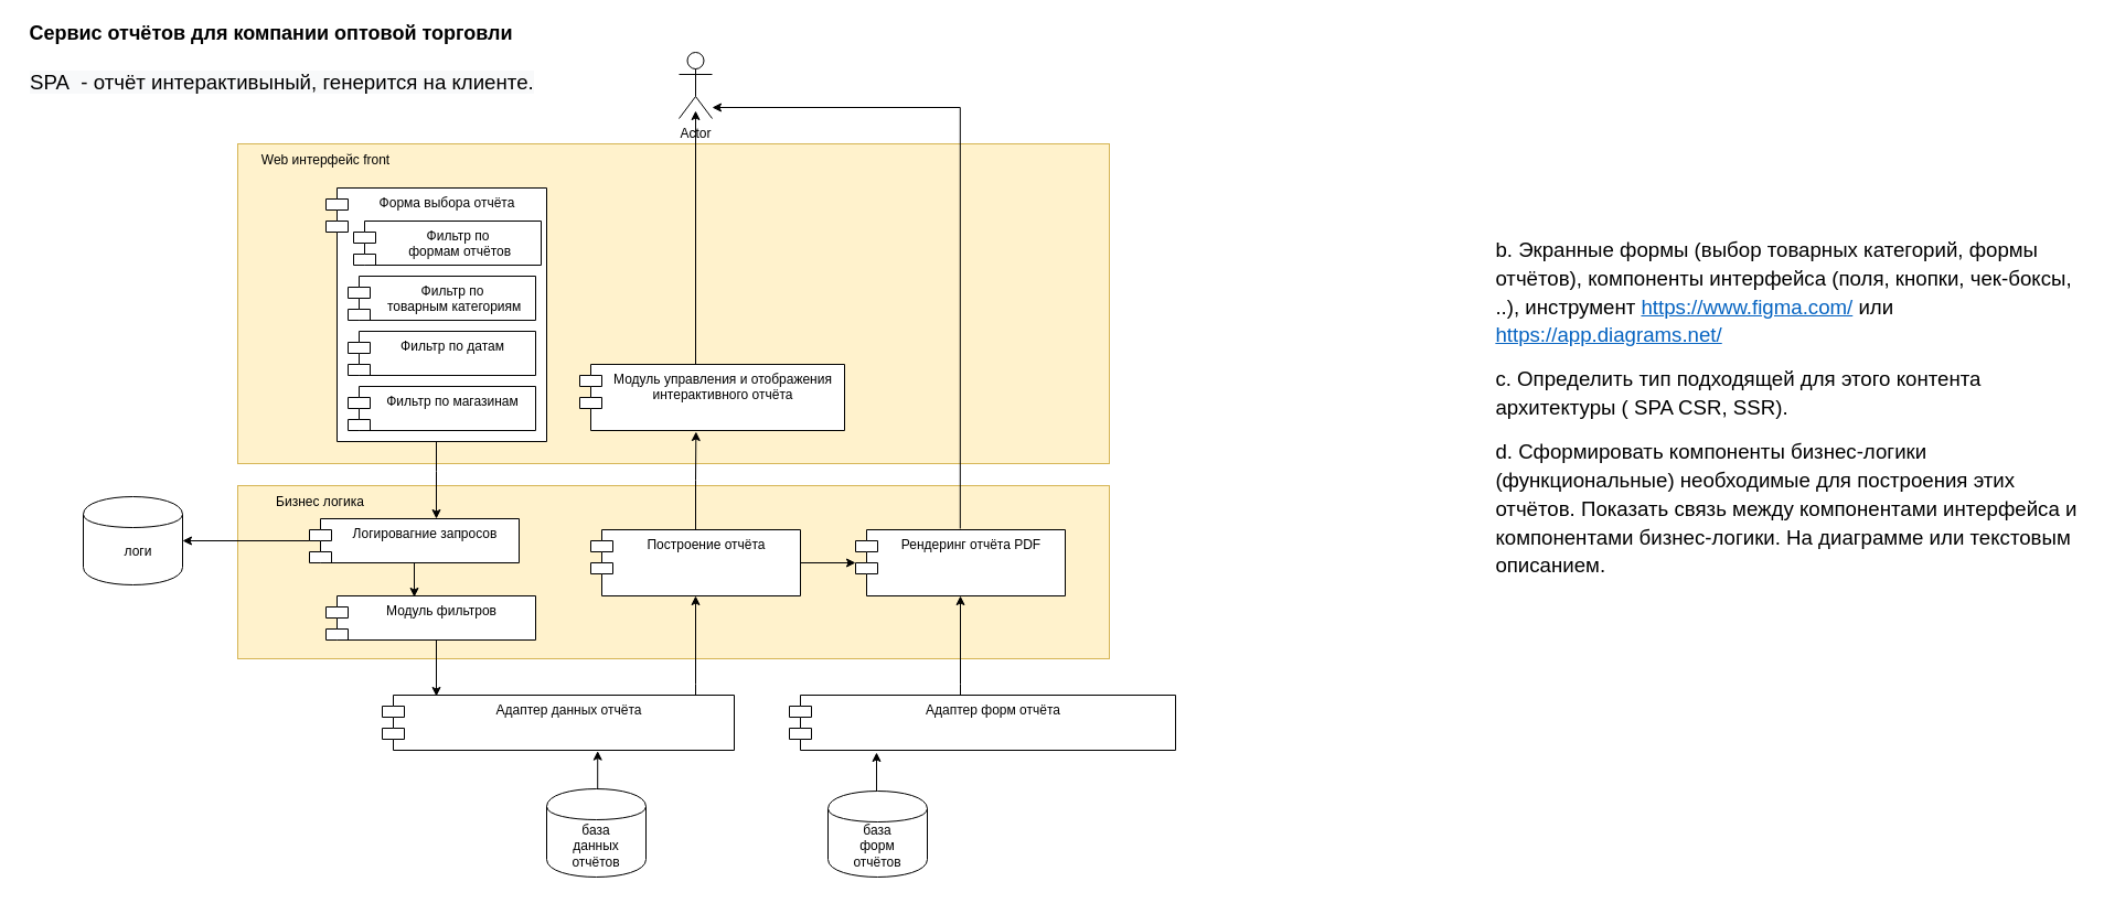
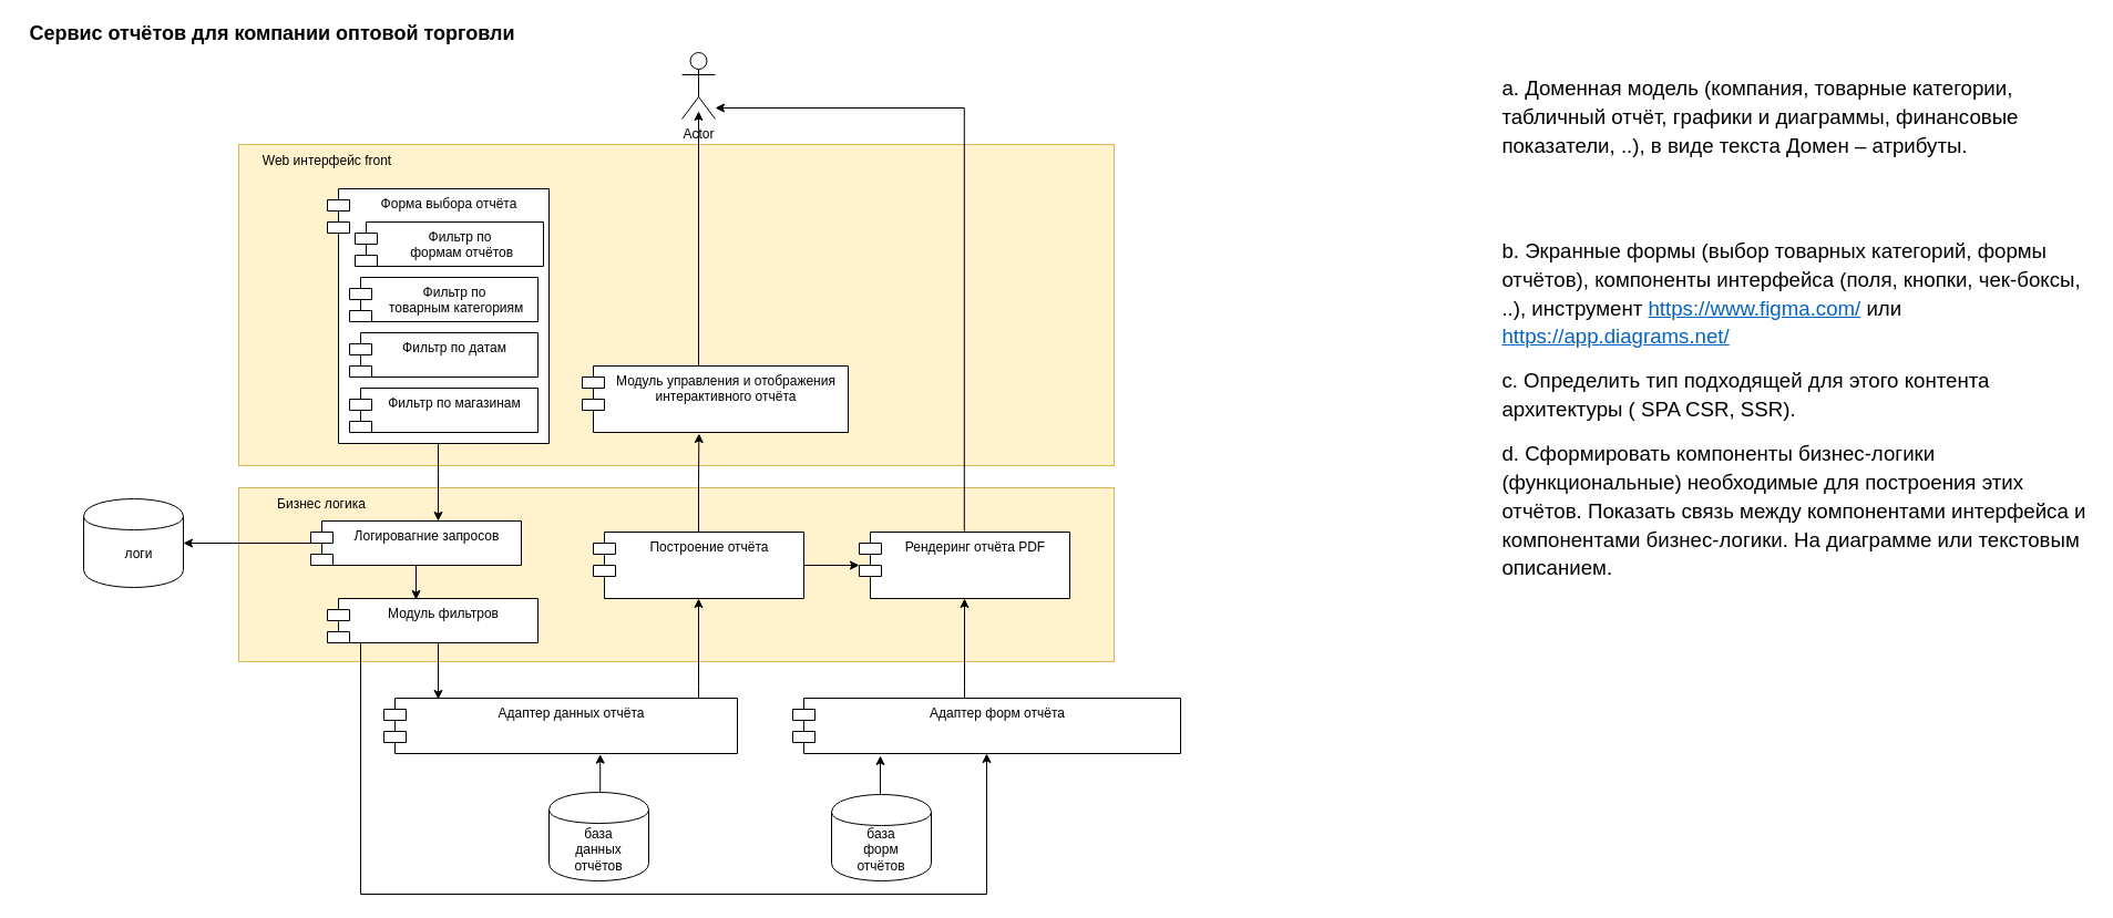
- <mxCell id="20" value="&lt;span style=&quot;color: rgb(0, 0, 0); font-family: &amp;quot;IBM Plex Sans&amp;quot;, sans-serif; font-size: 18.667px; font-style: normal; font-variant-ligatures: normal; font-variant-caps: normal; font-weight: 400; letter-spacing: normal; orphans: 2; text-align: left; text-indent: 0px; text-transform: none; widows: 2; word-spacing: 0px; -webkit-text-stroke-width: 0px; background-color: rgb(248, 249, 250); text-decoration-thickness: initial; text-decoration-style: initial; text-decoration-color: initial; float: none; display: inline !important;&quot;&gt;SPA&amp;nbsp; - отчёт интерактивыный, генерится на клиенте.&lt;/span&gt;" style="text;whiteSpace=wrap;html=1;" parent="1" vertex="1"><mxGeometry x="25" y="57" width="520" height="30" as="geometry" /></mxCell>
+ <mxCell id="5" value="&lt;b id=&quot;docs-internal-guid-e257baca-7fff-2065-030f-ff3832889873&quot; style=&quot;font-weight: normal&quot;&gt;&lt;p style=&quot;line-height: 1.38 ; margin-left: 21.3pt ; margin-top: 0pt ; margin-bottom: 0pt&quot; dir=&quot;ltr&quot;&gt;&lt;span style=&quot;font-size: 14pt ; font-family: &amp;#34;ibm plex sans&amp;#34; , sans-serif ; color: rgb(0 , 0 , 0) ; background-color: transparent ; font-weight: 400 ; font-style: normal ; font-variant: normal ; text-decoration: none ; vertical-align: baseline&quot;&gt;a. Доменная модель (компания, товарные категории, табличный отчёт, графики и диаграммы, финансовые показатели, ..), в виде текста Домен – атрибуты.&lt;/span&gt;&lt;/p&gt;&lt;/b&gt;" style="text;whiteSpace=wrap;html=1;" parent="1" vertex="1"><mxGeometry x="1325" y="60" width="560" height="120" as="geometry" /></mxCell>
+ <mxCell id="24" style="edgeStyle=orthogonalEdgeStyle;rounded=0;orthogonalLoop=1;jettySize=auto;html=1;" parent="1" source="40" target="30" edge="1"><mxGeometry relative="1" as="geometry"><Array as="points"><mxPoint x="325" y="807" /><mxPoint x="890" y="807" /></Array></mxGeometry></mxCell>
